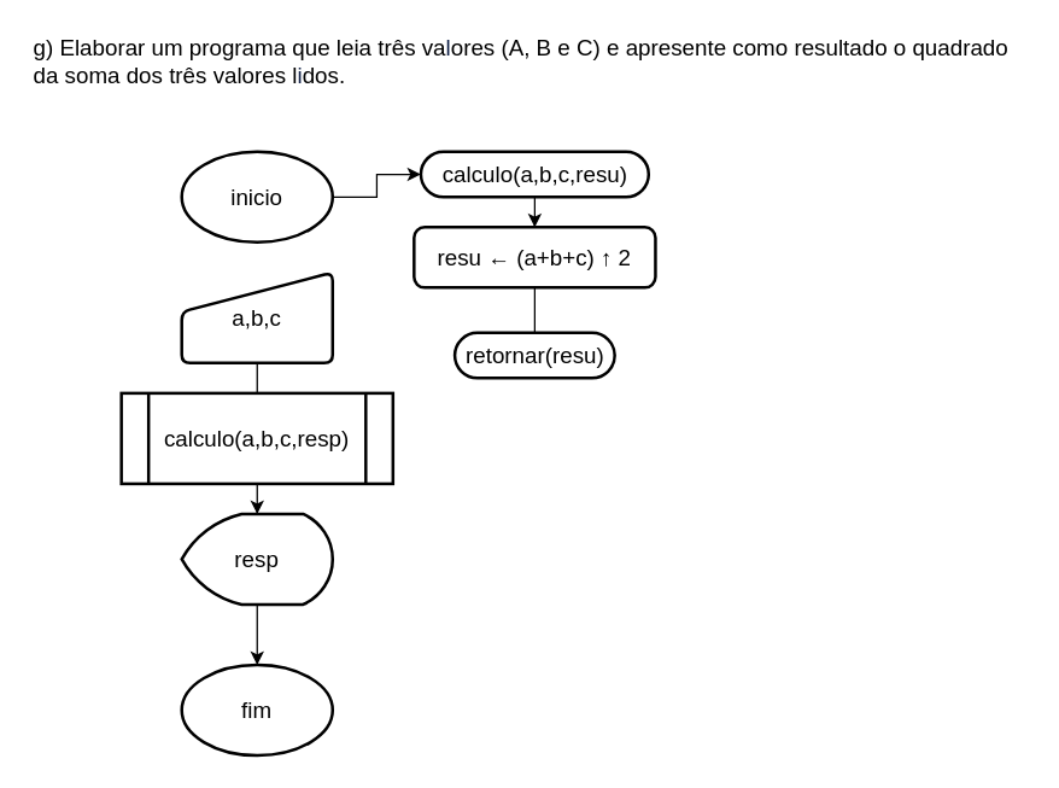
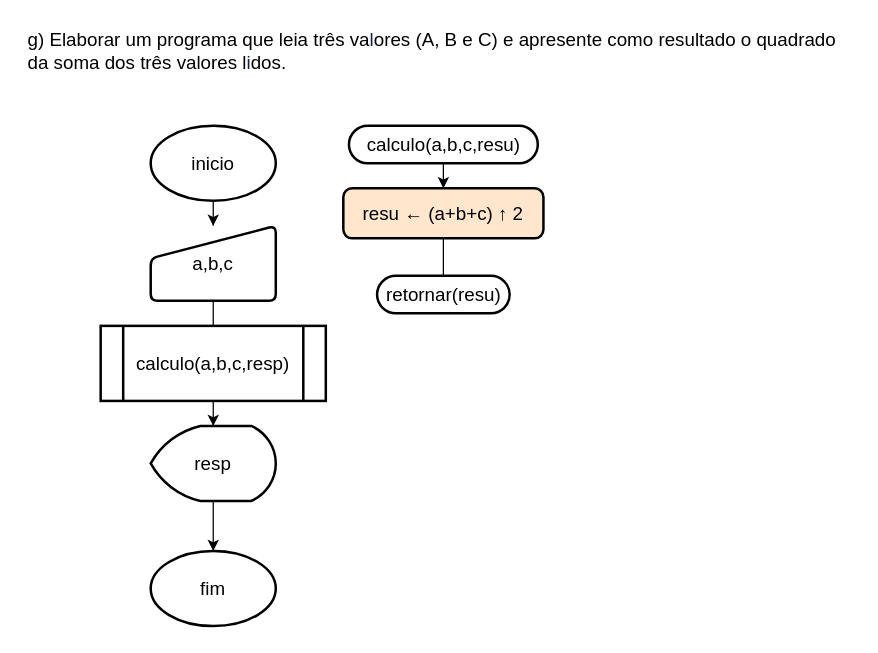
- <mxCell id="9" value="" style="edgeStyle=orthogonalEdgeStyle;rounded=0;orthogonalLoop=1;jettySize=auto;html=1;fontSize=15;" parent="1" source="10" target="5" edge="1"><mxGeometry relative="1" as="geometry" /></mxCell>
+ <mxCell id="9" value="" style="edgeStyle=orthogonalEdgeStyle;rounded=0;orthogonalLoop=1;jettySize=auto;html=1;fontSize=15;" parent="1" source="10" target="7" edge="1"><mxGeometry relative="1" as="geometry" /></mxCell>
- <mxCell id="12" value="resu ← (a+b+c) ↑ 2" style="rounded=1;whiteSpace=wrap;html=1;absoluteArcSize=1;arcSize=14;strokeWidth=2;fontSize=15;" parent="1" vertex="1"><mxGeometry x="274" y="150" width="160" height="40" as="geometry" /></mxCell>
+ <mxCell id="12" value="resu ← (a+b+c) ↑ 2" style="rounded=1;whiteSpace=wrap;html=1;absoluteArcSize=1;arcSize=14;strokeWidth=2;fontSize=15;fillColor=#ffe6cc;" parent="1" vertex="1"><mxGeometry x="274" y="150" width="160" height="40" as="geometry" /></mxCell>
